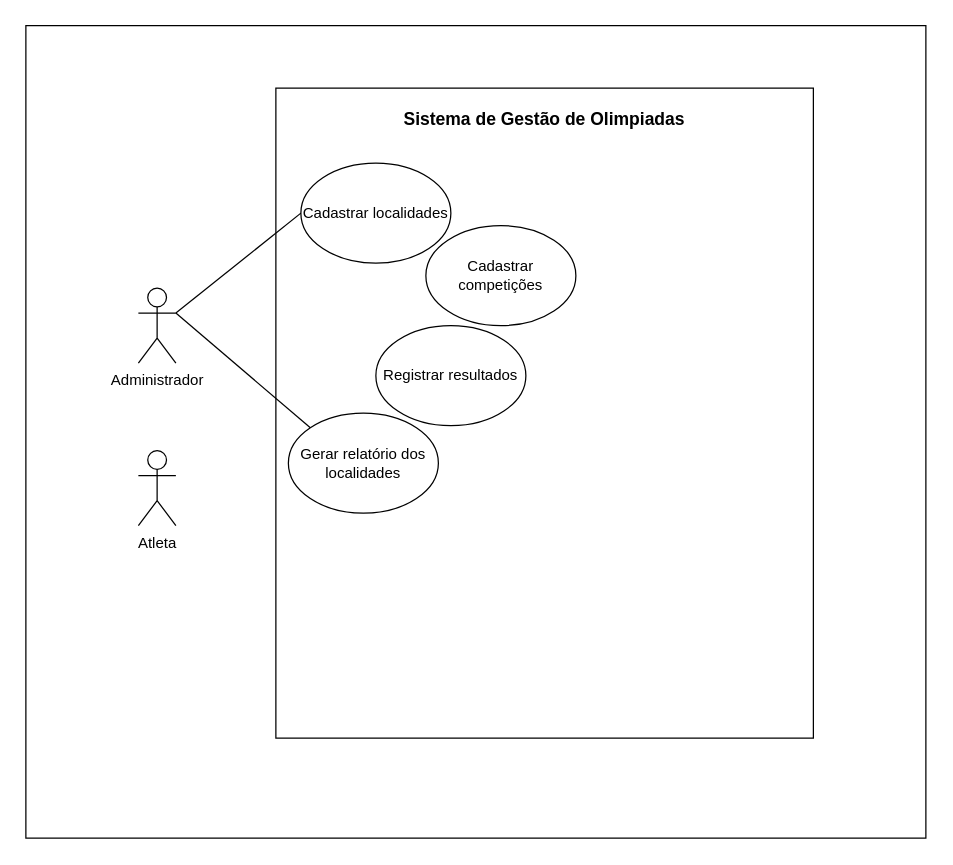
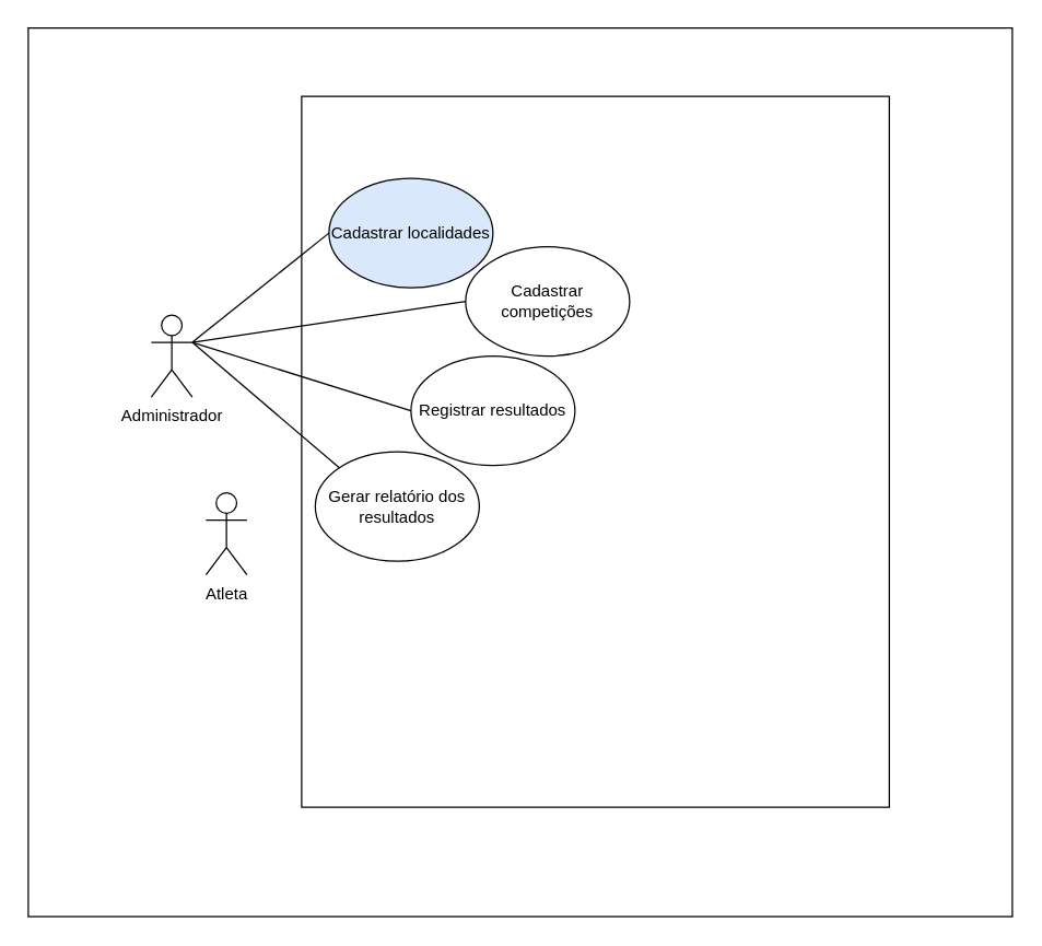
- <mxCell id="14" value="&lt;b&gt;&lt;font style=&quot;font-size: 14px;&quot;&gt;Sistema de Gestão de Olimpiadas&lt;/font&gt;&lt;/b&gt;" style="text;html=1;align=center;verticalAlign=middle;whiteSpace=wrap;rounded=0;" vertex="1" parent="1"><mxGeometry x="320" y="80" width="230" height="30" as="geometry" /></mxCell>
- <mxCell id="6" value="Cadastrar localidades" style="ellipse;whiteSpace=wrap;html=1;" vertex="1" parent="1"><mxGeometry x="240" y="130" width="120" height="80" as="geometry" /></mxCell>
+ <mxCell id="6" value="Cadastrar localidades" style="ellipse;whiteSpace=wrap;html=1;fillColor=#dae8fc;" vertex="1" parent="1"><mxGeometry x="240" y="130" width="120" height="80" as="geometry" /></mxCell>
+ <mxCell id="10" value="" style="endArrow=none;html=1;rounded=0;exitX=1;exitY=0.333;exitDx=0;exitDy=0;exitPerimeter=0;entryX=0;entryY=0.5;entryDx=0;entryDy=0;" edge="1" parent="1" source="3" target="7"><mxGeometry width="50" height="50" relative="1" as="geometry"><mxPoint x="170" y="410" as="sourcePoint" /><mxPoint x="400" y="510" as="targetPoint" /></mxGeometry></mxCell>
+ <mxCell id="11" value="" style="endArrow=none;html=1;rounded=0;exitX=1;exitY=0.333;exitDx=0;exitDy=0;exitPerimeter=0;entryX=0;entryY=0.5;entryDx=0;entryDy=0;" edge="1" parent="1" source="3" target="8"><mxGeometry width="50" height="50" relative="1" as="geometry"><mxPoint x="150" y="260" as="sourcePoint" /><mxPoint x="360" y="230" as="targetPoint" /></mxGeometry></mxCell>
- <mxCell id="12" value="Gerar relatório dos localidades" style="ellipse;whiteSpace=wrap;html=1;" vertex="1" parent="1"><mxGeometry x="230" y="330" width="120" height="80" as="geometry" /></mxCell>
+ <mxCell id="12" value="Gerar relatório dos resultados" style="ellipse;whiteSpace=wrap;html=1;" vertex="1" parent="1"><mxGeometry x="230" y="330" width="120" height="80" as="geometry" /></mxCell>
- <mxCell id="4" value="Atleta&lt;div&gt;&lt;br&gt;&lt;/div&gt;" style="shape=umlActor;verticalLabelPosition=bottom;verticalAlign=top;html=1;outlineConnect=0;" vertex="1" parent="1"><mxGeometry x="110" y="360" width="30" height="60" as="geometry" /></mxCell>
+ <mxCell id="4" value="Atleta&lt;div&gt;&lt;br&gt;&lt;/div&gt;" style="shape=umlActor;verticalLabelPosition=bottom;verticalAlign=top;html=1;outlineConnect=0;" vertex="1" parent="1"><mxGeometry x="150" y="360" width="30" height="60" as="geometry" /></mxCell>
